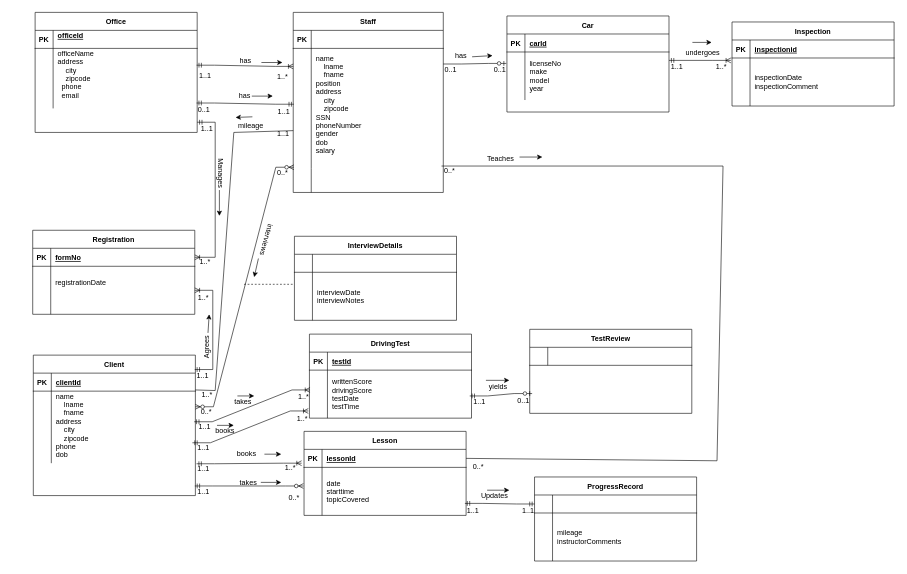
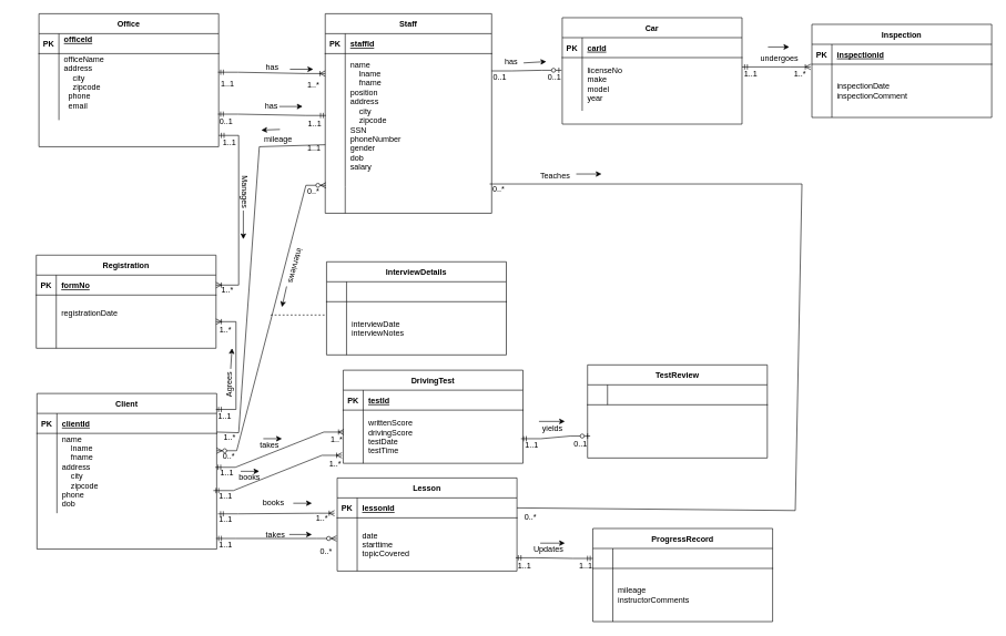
+ <mxCell id="5" value="staffId" style="shape=partialRectangle;overflow=hidden;connectable=0;fillColor=none;top=0;left=0;bottom=0;right=0;align=left;spacingLeft=6;fontStyle=5;" parent="3" vertex="1"><mxGeometry x="30" width="220" height="30" as="geometry"><mxRectangle width="220" height="30" as="alternateBounds" /></mxGeometry></mxCell>
